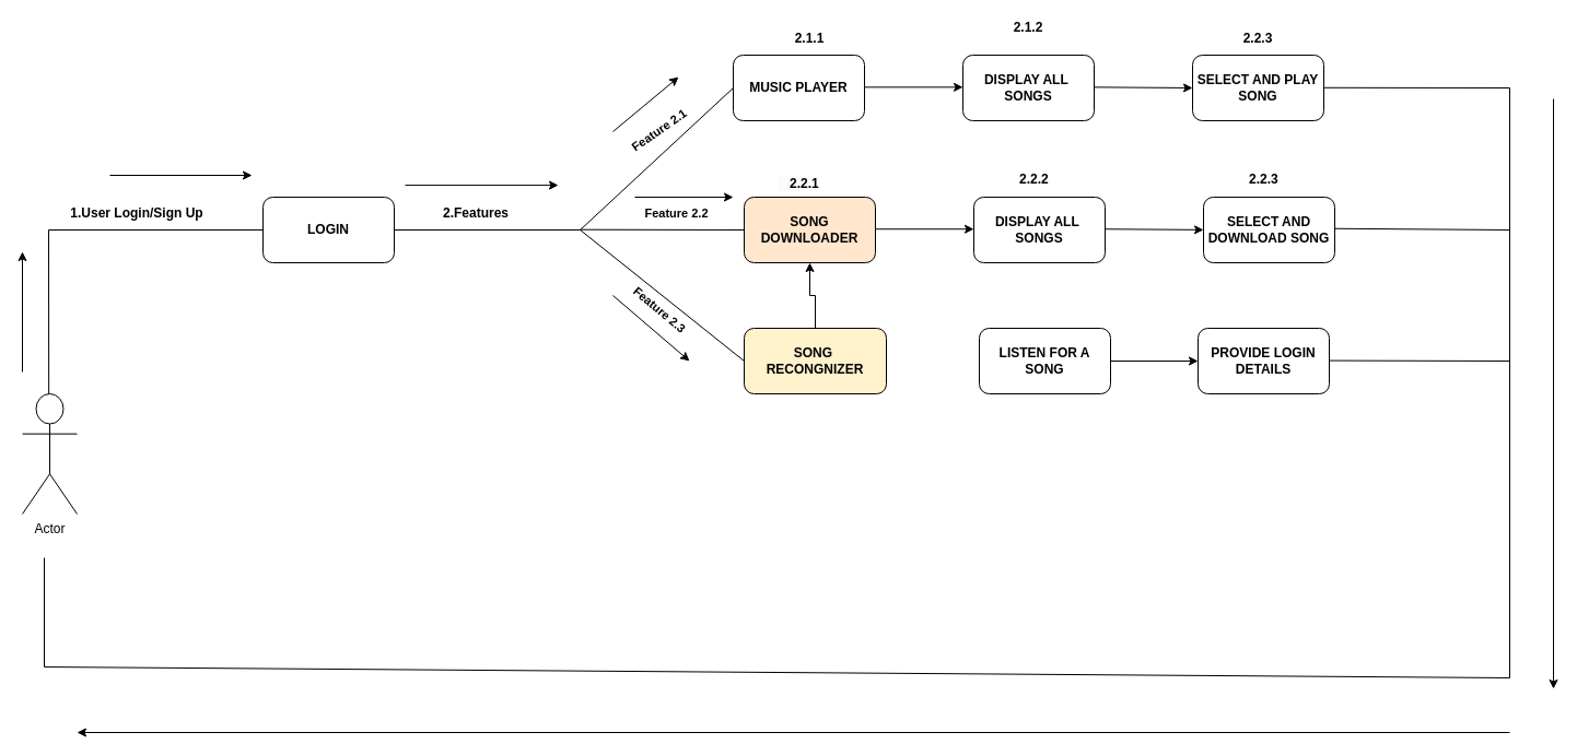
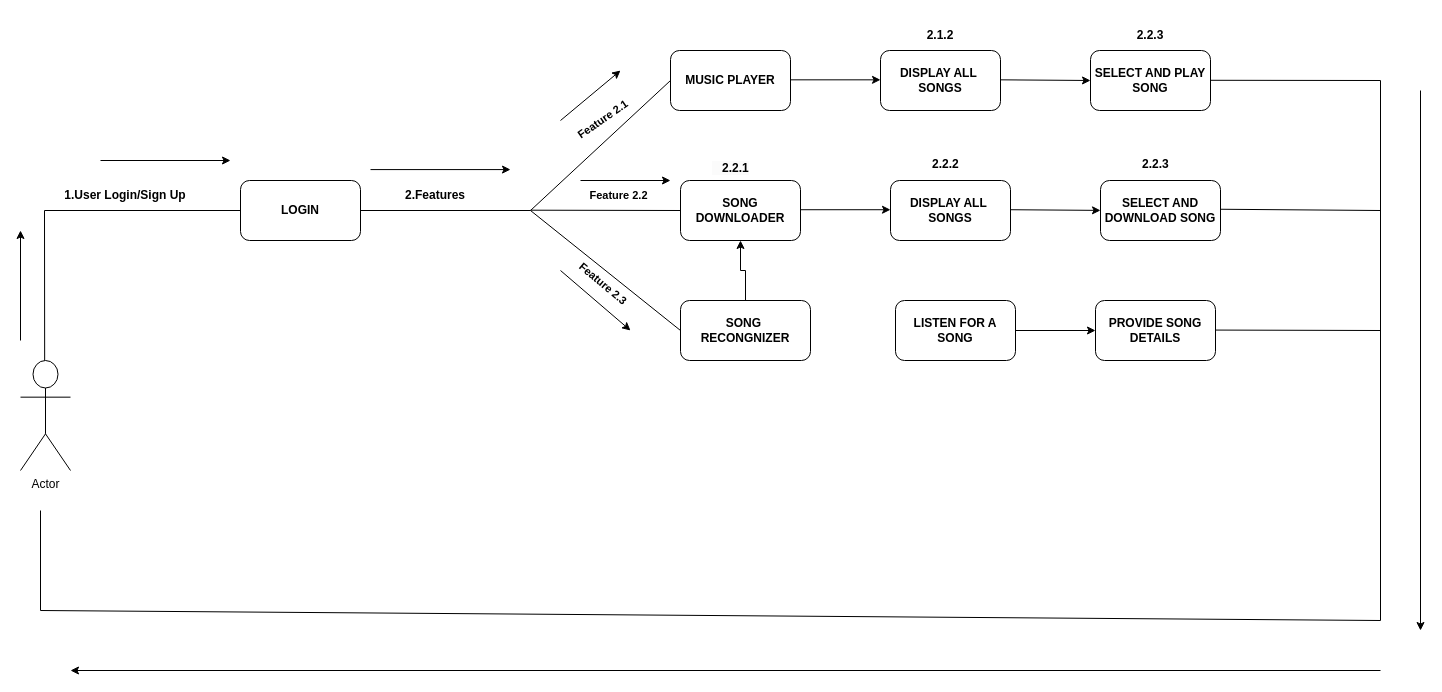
- <mxCell id="30" value="&lt;b&gt;2.1.2&lt;/b&gt;" style="text;html=1;align=center;verticalAlign=middle;whiteSpace=wrap;rounded=0;" parent="1" vertex="1"><mxGeometry x="910" y="10" width="60" height="30" as="geometry" /></mxCell>
+ <mxCell id="30" value="&lt;b&gt;2.1.2&lt;/b&gt;" style="text;html=1;align=center;verticalAlign=middle;whiteSpace=wrap;rounded=0;" parent="1" vertex="1"><mxGeometry x="910" y="20" width="60" height="30" as="geometry" /></mxCell>
- <mxCell id="29" value="&lt;b&gt;2.1.1&lt;/b&gt;" style="text;html=1;align=center;verticalAlign=middle;whiteSpace=wrap;rounded=0;movable=0;resizable=0;rotatable=0;deletable=0;editable=0;locked=1;connectable=0;" parent="1" vertex="1"><mxGeometry x="710" y="20" width="60" height="30" as="geometry" /></mxCell>
- <mxCell id="13" value="&lt;b&gt;SONG DOWNLOADER&lt;/b&gt;" style="rounded=1;whiteSpace=wrap;html=1;fillColor=#ffe6cc;" parent="1" vertex="1"><mxGeometry x="680" y="180" width="120" height="60" as="geometry" /></mxCell>
+ <mxCell id="13" value="&lt;b&gt;SONG DOWNLOADER&lt;/b&gt;" style="rounded=1;whiteSpace=wrap;html=1;" parent="1" vertex="1"><mxGeometry x="680" y="180" width="120" height="60" as="geometry" /></mxCell>
- <mxCell id="15" value="&lt;b&gt;SONG&amp;nbsp;&lt;/b&gt;&lt;div&gt;&lt;b&gt;RECONGNIZER&lt;/b&gt;&lt;/div&gt;" style="rounded=1;whiteSpace=wrap;html=1;fillColor=#fff2cc;" parent="1" vertex="1"><mxGeometry x="680" y="300" width="130" height="60" as="geometry" /></mxCell>
+ <mxCell id="15" value="&lt;b&gt;SONG&amp;nbsp;&lt;/b&gt;&lt;div&gt;&lt;b&gt;RECONGNIZER&lt;/b&gt;&lt;/div&gt;" style="rounded=1;whiteSpace=wrap;html=1;" parent="1" vertex="1"><mxGeometry x="680" y="300" width="130" height="60" as="geometry" /></mxCell>
- <mxCell id="41" value="&lt;b&gt;PROVIDE LOGIN DETAILS&lt;/b&gt;" style="whiteSpace=wrap;html=1;rounded=1;" parent="1" vertex="1"><mxGeometry x="1095" y="300" width="120" height="60" as="geometry" /></mxCell>
+ <mxCell id="41" value="&lt;b&gt;PROVIDE SONG DETAILS&lt;/b&gt;" style="whiteSpace=wrap;html=1;rounded=1;" parent="1" vertex="1"><mxGeometry x="1095" y="300" width="120" height="60" as="geometry" /></mxCell>
